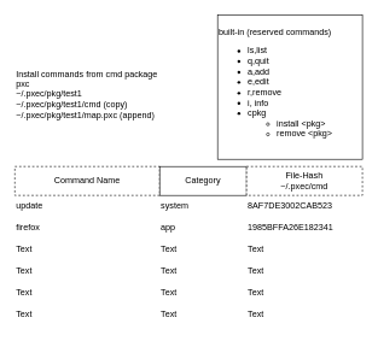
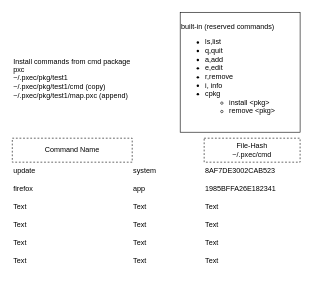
- <mxCell id="3" value="Category" style="rounded=0;whiteSpace=wrap;html=1;" vertex="1" parent="1"><mxGeometry x="220" y="230" width="120" height="40" as="geometry" /></mxCell>
